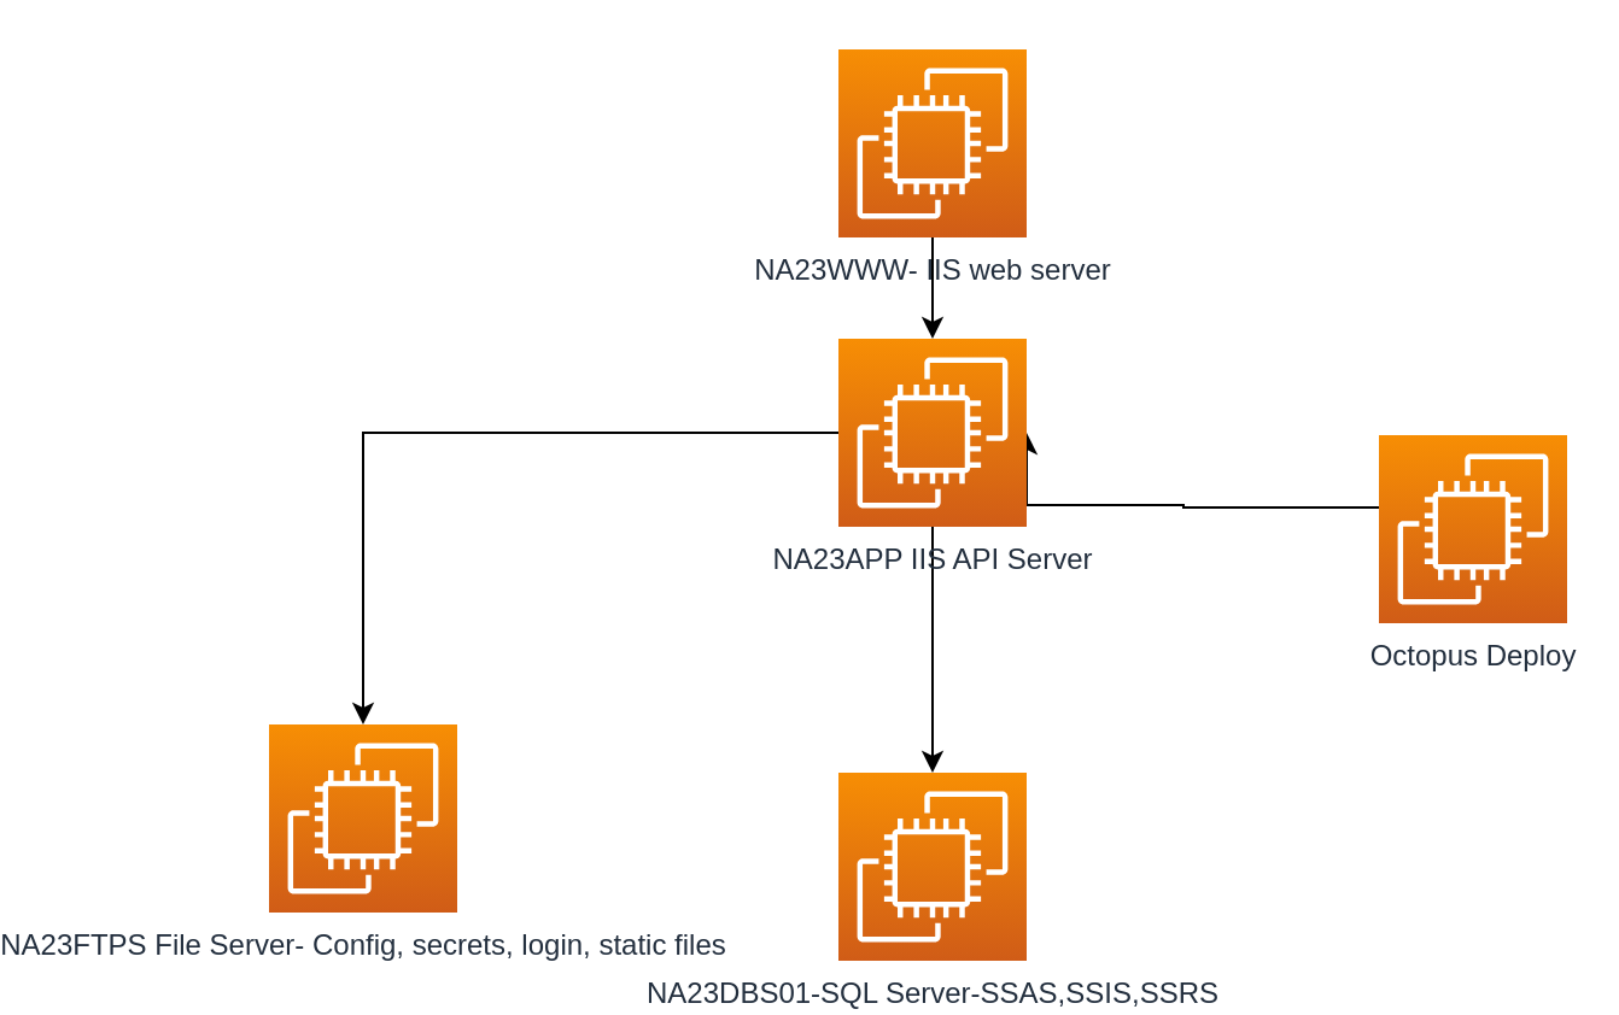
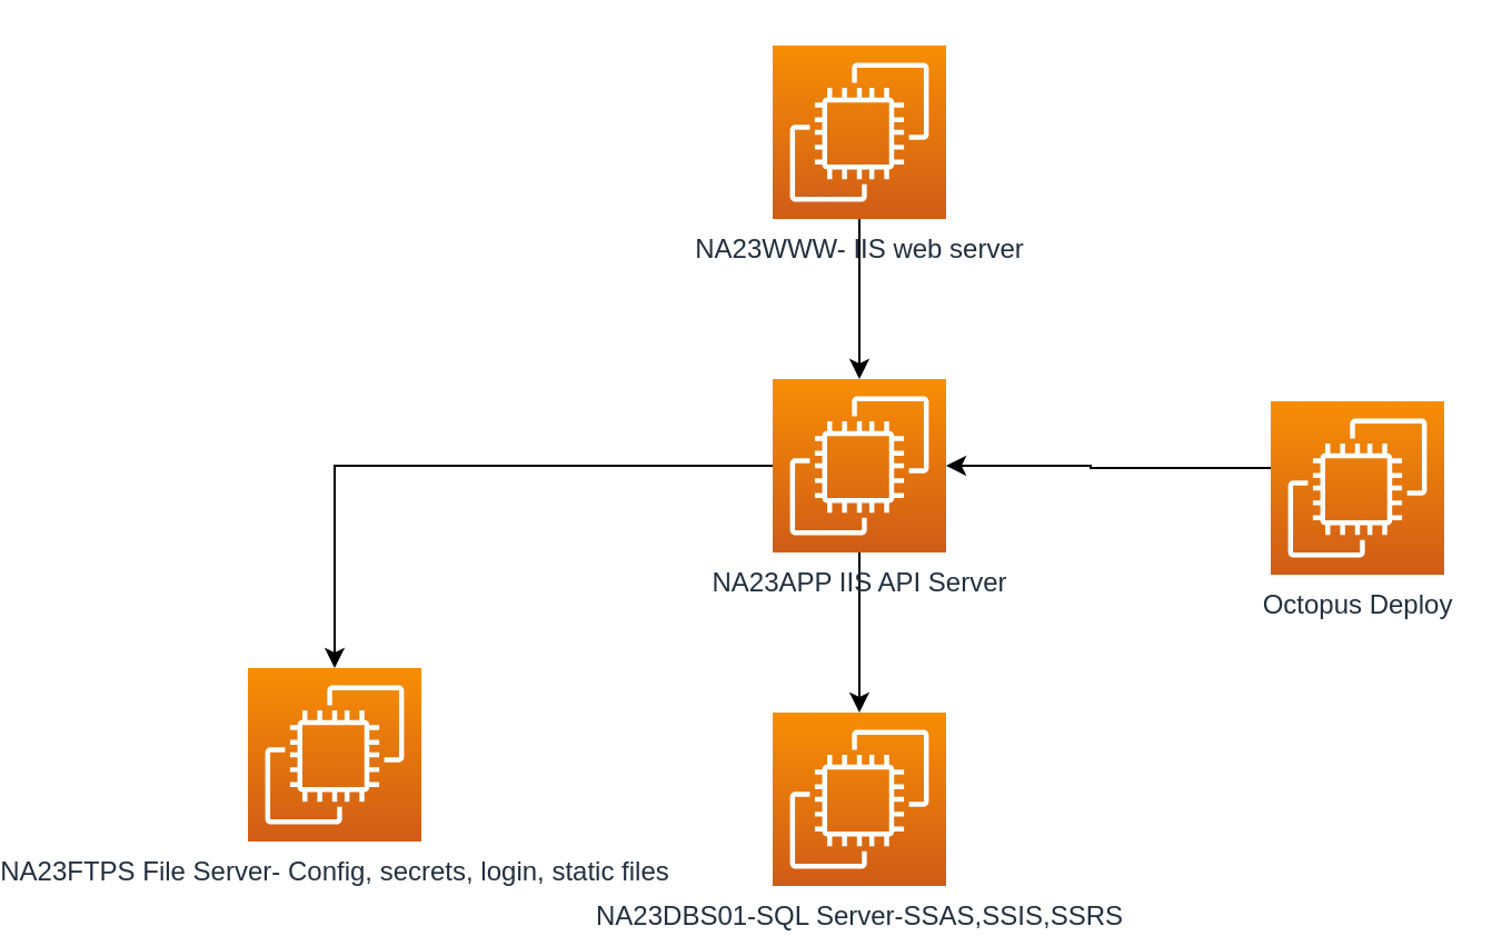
- <mxCell id="10" value="NA23APP IIS API Server" style="sketch=0;points=[[0,0,0],[0.25,0,0],[0.5,0,0],[0.75,0,0],[1,0,0],[0,1,0],[0.25,1,0],[0.5,1,0],[0.75,1,0],[1,1,0],[0,0.25,0],[0,0.5,0],[0,0.75,0],[1,0.25,0],[1,0.5,0],[1,0.75,0]];outlineConnect=0;fontColor=#232F3E;gradientColor=#F78E04;gradientDirection=north;fillColor=#D05C17;strokeColor=#ffffff;dashed=0;verticalLabelPosition=bottom;verticalAlign=top;align=center;html=1;fontSize=12;fontStyle=0;aspect=fixed;shape=mxgraph.aws4.resourceIcon;resIcon=mxgraph.aws4.ec2;" vertex="1" parent="1"><mxGeometry x="256" y="140" width="78" height="78" as="geometry" /></mxCell>
+ <mxCell id="10" value="NA23APP IIS API Server" style="sketch=0;points=[[0,0,0],[0.25,0,0],[0.5,0,0],[0.75,0,0],[1,0,0],[0,1,0],[0.25,1,0],[0.5,1,0],[0.75,1,0],[1,1,0],[0,0.25,0],[0,0.5,0],[0,0.75,0],[1,0.25,0],[1,0.5,0],[1,0.75,0]];outlineConnect=0;fontColor=#232F3E;gradientColor=#F78E04;gradientDirection=north;fillColor=#D05C17;strokeColor=#ffffff;dashed=0;verticalLabelPosition=bottom;verticalAlign=top;align=center;html=1;fontSize=12;fontStyle=0;aspect=fixed;shape=mxgraph.aws4.resourceIcon;resIcon=mxgraph.aws4.ec2;" vertex="1" parent="1"><mxGeometry x="256" y="170" width="78" height="78" as="geometry" /></mxCell>
